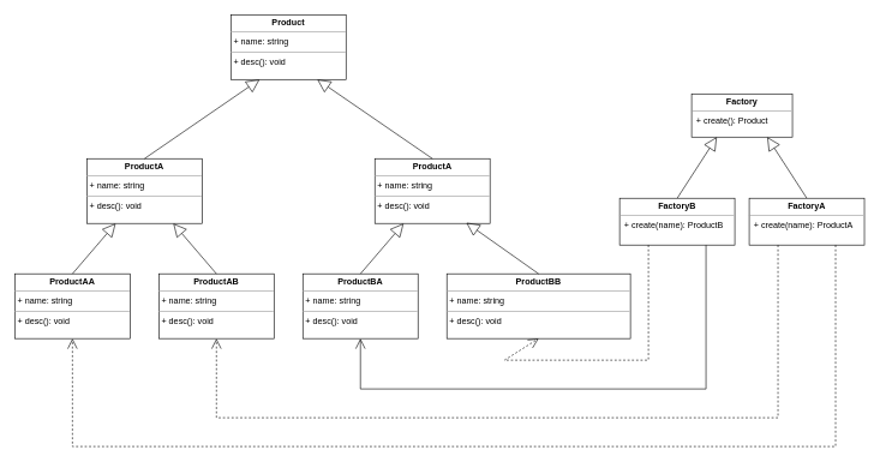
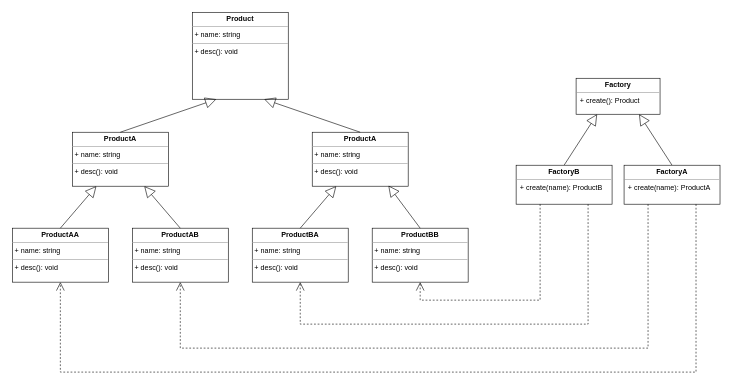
- <mxCell id="2" value="&lt;p style=&quot;margin: 0px ; margin-top: 4px ; text-align: center&quot;&gt;&lt;b&gt;Product&lt;/b&gt;&lt;/p&gt;&lt;hr size=&quot;1&quot;&gt;&lt;p style=&quot;margin: 0px ; margin-left: 4px&quot;&gt;+ name: string&lt;/p&gt;&lt;hr size=&quot;1&quot;&gt;&lt;p style=&quot;margin: 0px ; margin-left: 4px&quot;&gt;+ desc(): void&lt;/p&gt;" style="verticalAlign=top;align=left;overflow=fill;fontSize=12;fontFamily=Helvetica;html=1;" parent="1" vertex="1"><mxGeometry x="320" y="20" width="160" height="90" as="geometry" /></mxCell>
+ <mxCell id="2" value="&lt;p style=&quot;margin: 0px ; margin-top: 4px ; text-align: center&quot;&gt;&lt;b&gt;Product&lt;/b&gt;&lt;/p&gt;&lt;hr size=&quot;1&quot;&gt;&lt;p style=&quot;margin: 0px ; margin-left: 4px&quot;&gt;+ name: string&lt;/p&gt;&lt;hr size=&quot;1&quot;&gt;&lt;p style=&quot;margin: 0px ; margin-left: 4px&quot;&gt;+ desc(): void&lt;/p&gt;" style="verticalAlign=top;align=left;overflow=fill;fontSize=12;fontFamily=Helvetica;html=1;" parent="1" vertex="1"><mxGeometry x="320" y="20" width="160" height="145" as="geometry" /></mxCell>
- <mxCell id="12" value="&lt;p style=&quot;margin: 0px ; margin-top: 4px ; text-align: center&quot;&gt;&lt;b&gt;ProductBB&lt;/b&gt;&lt;/p&gt;&lt;hr size=&quot;1&quot;&gt;&lt;p style=&quot;margin: 0px ; margin-left: 4px&quot;&gt;+ name: string&lt;/p&gt;&lt;hr size=&quot;1&quot;&gt;&lt;p style=&quot;margin: 0px ; margin-left: 4px&quot;&gt;+ desc(): void&lt;/p&gt;" style="verticalAlign=top;align=left;overflow=fill;fontSize=12;fontFamily=Helvetica;html=1;" parent="1" vertex="1"><mxGeometry x="620" y="380" width="255" height="90" as="geometry" /></mxCell>
+ <mxCell id="12" value="&lt;p style=&quot;margin: 0px ; margin-top: 4px ; text-align: center&quot;&gt;&lt;b&gt;ProductBB&lt;/b&gt;&lt;/p&gt;&lt;hr size=&quot;1&quot;&gt;&lt;p style=&quot;margin: 0px ; margin-left: 4px&quot;&gt;+ name: string&lt;/p&gt;&lt;hr size=&quot;1&quot;&gt;&lt;p style=&quot;margin: 0px ; margin-left: 4px&quot;&gt;+ desc(): void&lt;/p&gt;" style="verticalAlign=top;align=left;overflow=fill;fontSize=12;fontFamily=Helvetica;html=1;" parent="1" vertex="1"><mxGeometry x="620" y="380" width="160" height="90" as="geometry" /></mxCell>
- <mxCell id="21" value="" style="endArrow=open;endSize=12;dashed=0;html=1;exitX=0.75;exitY=1;exitDx=0;exitDy=0;entryX=0.5;entryY=1;entryDx=0;entryDy=0;rounded=0;" parent="1" source="19" target="13" edge="1"><mxGeometry width="160" relative="1" as="geometry"><mxPoint x="970" y="390" as="sourcePoint" /><mxPoint x="890" y="550" as="targetPoint" /><Array as="points"><mxPoint x="980" y="540" /><mxPoint x="500" y="540" /></Array></mxGeometry></mxCell>
+ <mxCell id="21" value="" style="endArrow=open;endSize=12;dashed=1;html=1;exitX=0.75;exitY=1;exitDx=0;exitDy=0;entryX=0.5;entryY=1;entryDx=0;entryDy=0;rounded=0;" parent="1" source="19" target="13" edge="1"><mxGeometry width="160" relative="1" as="geometry"><mxPoint x="970" y="390" as="sourcePoint" /><mxPoint x="890" y="550" as="targetPoint" /><Array as="points"><mxPoint x="980" y="540" /><mxPoint x="500" y="540" /></Array></mxGeometry></mxCell>
